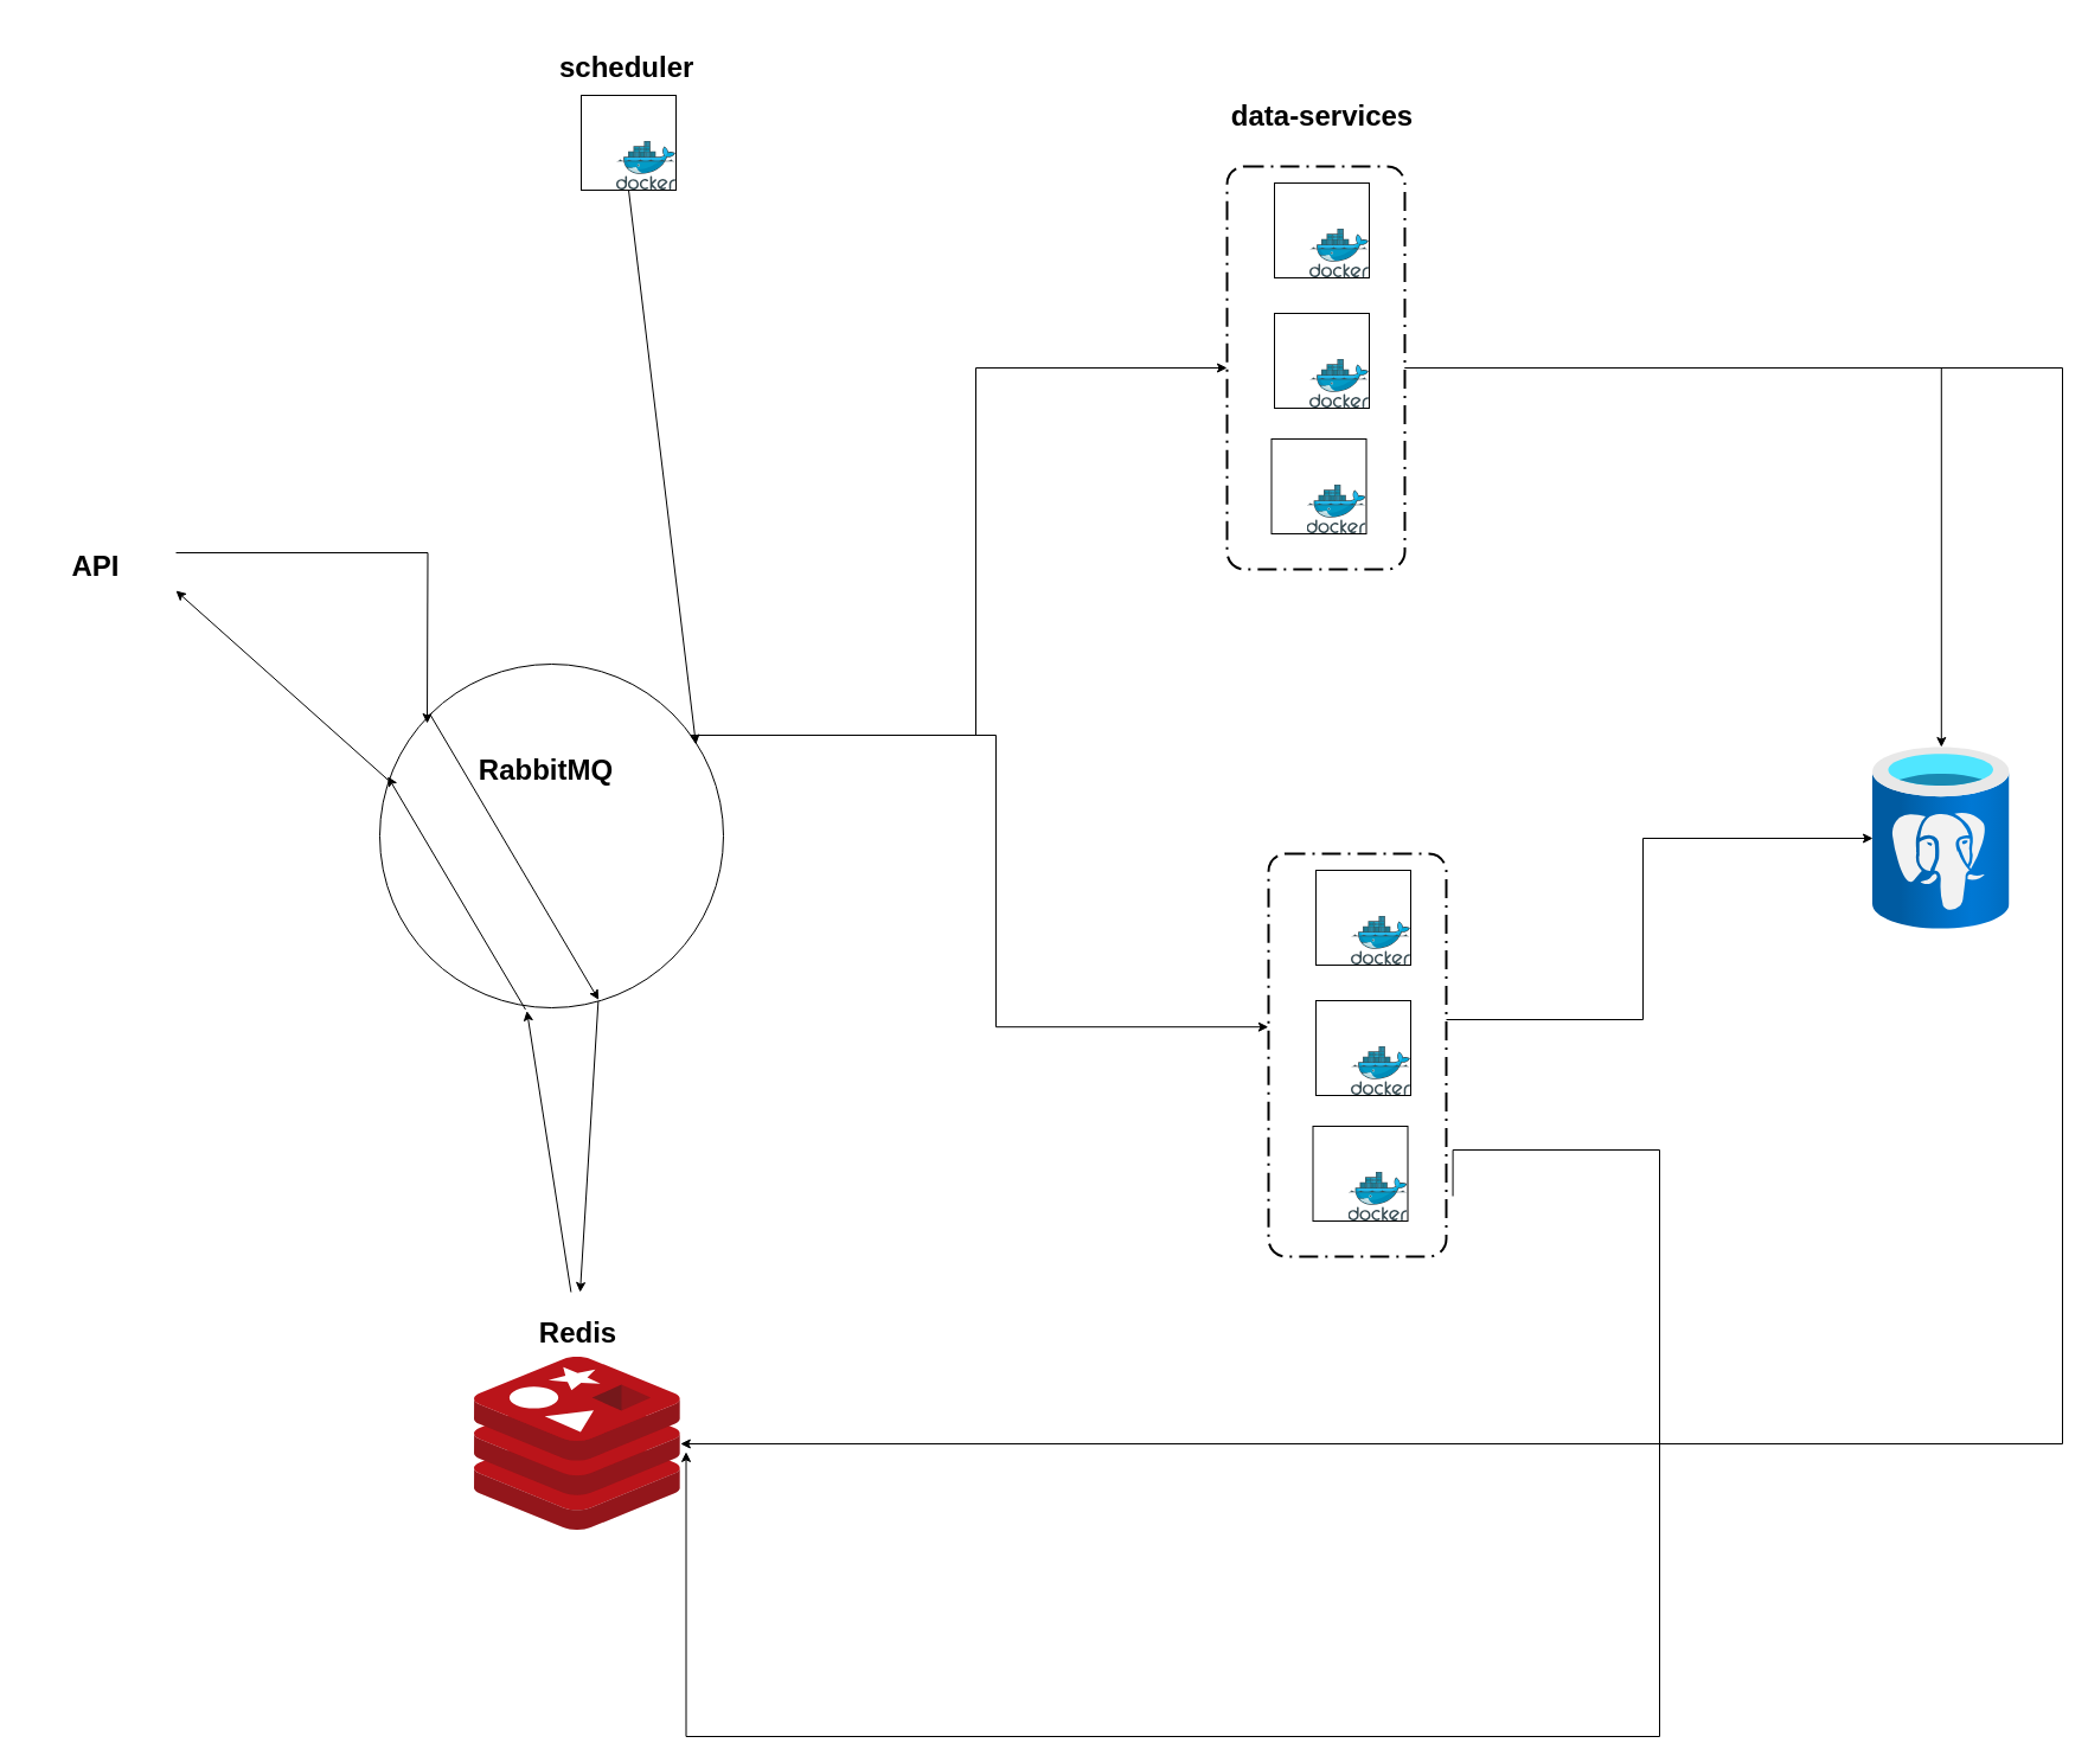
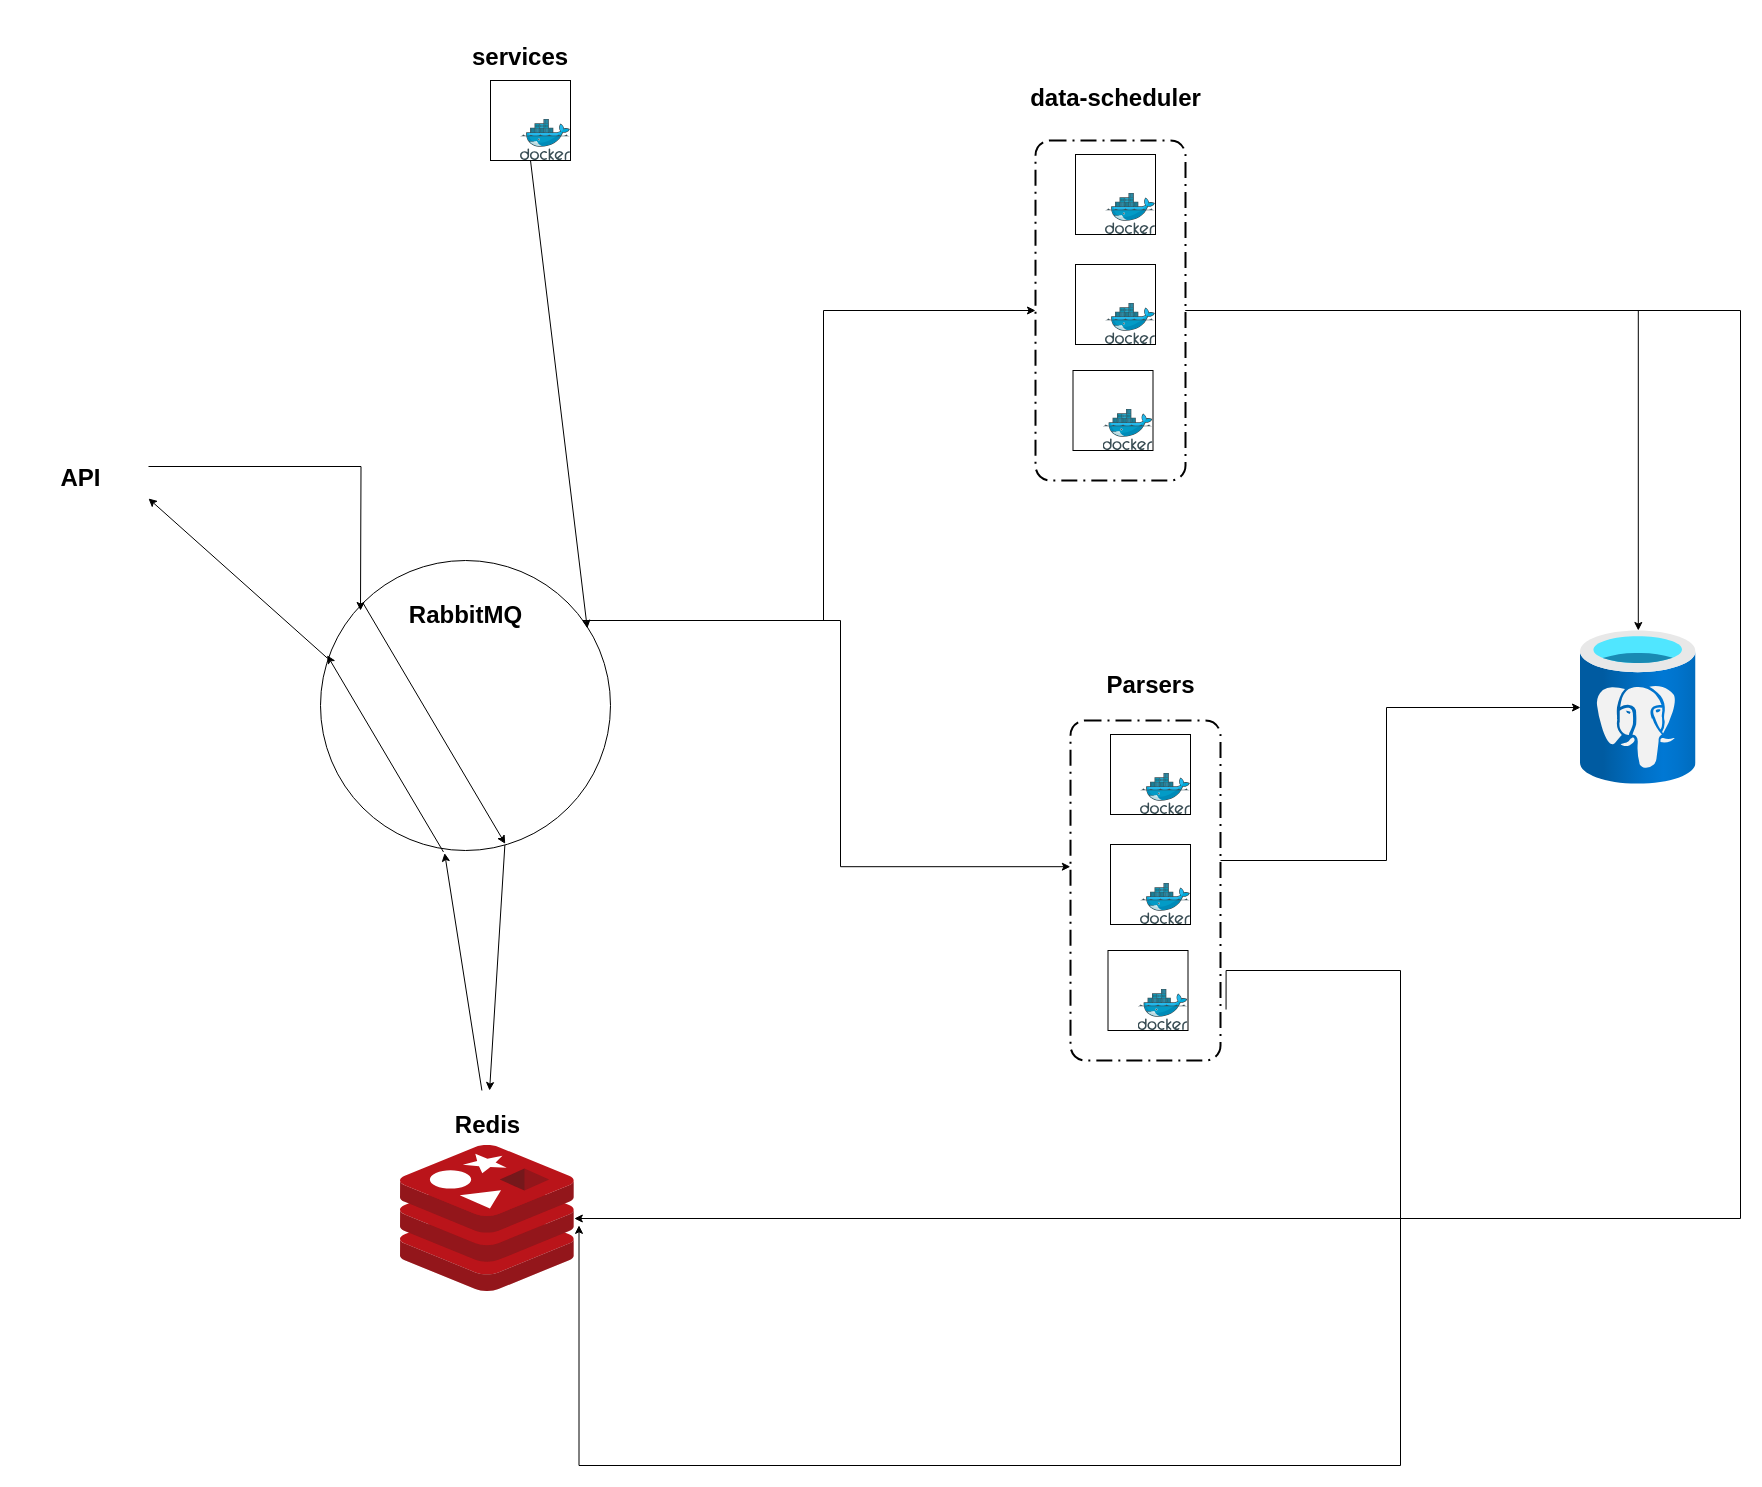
- <mxCell id="57" value="&lt;h1 style=&quot;border-color: var(--border-color);&quot;&gt;scheduler&lt;/h1&gt;" style="text;whiteSpace=wrap;html=1;" vertex="1" parent="53"><mxGeometry width="190" height="100" as="geometry" /></mxCell>
+ <mxCell id="57" value="&lt;h1 style=&quot;border-color: var(--border-color);&quot;&gt;services&lt;/h1&gt;" style="text;whiteSpace=wrap;html=1;" vertex="1" parent="53"><mxGeometry width="190" height="100" as="geometry" /></mxCell>
- <mxCell id="36" value="&lt;h1&gt;data-services&lt;/h1&gt;&lt;div&gt;&lt;br&gt;&lt;/div&gt;" style="text;html=1;align=center;verticalAlign=middle;resizable=0;points=[];autosize=1;strokeColor=none;fillColor=none;" vertex="1" parent="35"><mxGeometry x="-35" y="-10" width="180" height="90" as="geometry" /></mxCell>
+ <mxCell id="36" value="&lt;h1&gt;data-scheduler&lt;/h1&gt;&lt;div&gt;&lt;br&gt;&lt;/div&gt;" style="text;html=1;align=center;verticalAlign=middle;resizable=0;points=[];autosize=1;strokeColor=none;fillColor=none;" vertex="1" parent="35"><mxGeometry x="-35" y="-10" width="180" height="90" as="geometry" /></mxCell>
- <mxCell id="13" value="&lt;h1&gt;RabbitMQ&lt;/h1&gt;" style="text;html=1;align=center;verticalAlign=middle;resizable=0;points=[];autosize=1;strokeColor=none;fillColor=none;container=0;" vertex="1" parent="10"><mxGeometry x="70" y="55" width="140" height="70" as="geometry" /></mxCell>
+ <mxCell id="13" value="&lt;h1&gt;RabbitMQ&lt;/h1&gt;" style="text;html=1;align=center;verticalAlign=middle;resizable=0;points=[];autosize=1;strokeColor=none;fillColor=none;container=0;" vertex="1" parent="10"><mxGeometry x="75" y="20" width="140" height="70" as="geometry" /></mxCell>
+ <mxCell id="21" value="&lt;h1&gt;Parsers&lt;/h1&gt;" style="text;html=1;align=center;verticalAlign=middle;resizable=0;points=[];autosize=1;strokeColor=none;fillColor=none;" vertex="1" parent="20"><mxGeometry width="110" height="70" as="geometry" /></mxCell>
